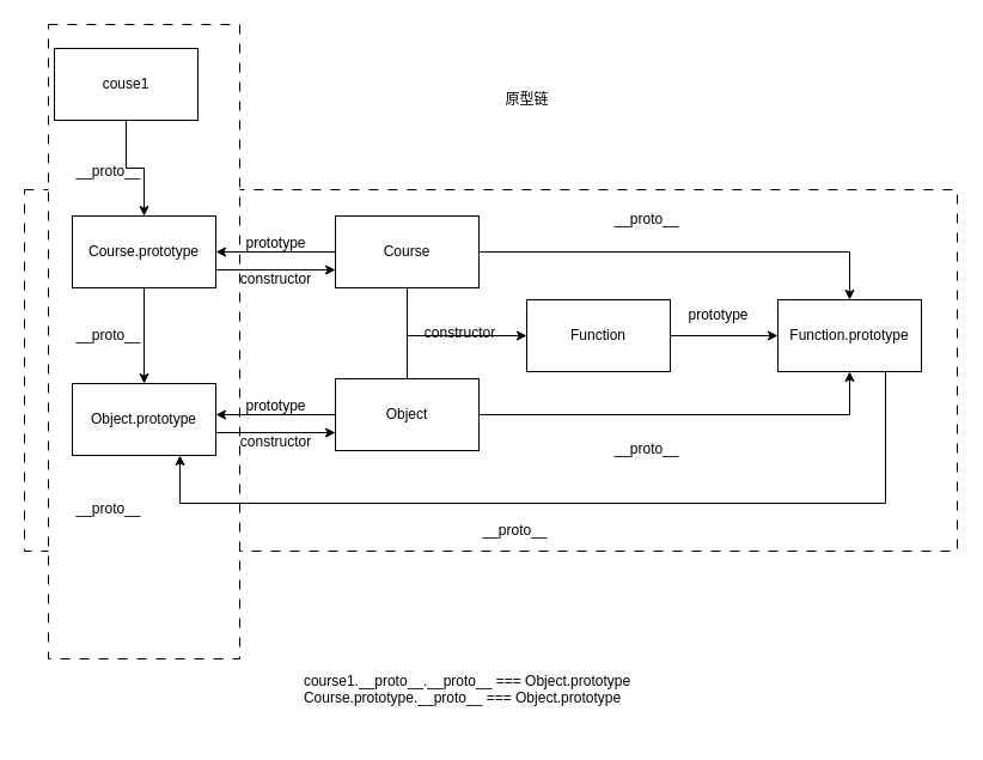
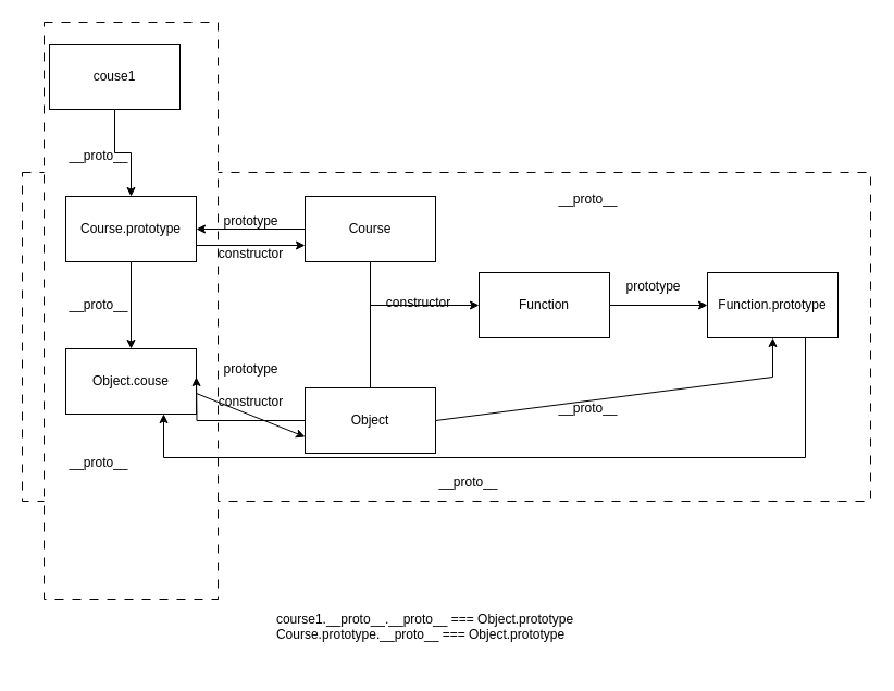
- <mxCell id="35" value="原型链" style="text;html=1;align=center;verticalAlign=middle;resizable=0;points=[];autosize=1;strokeColor=none;fillColor=none;" parent="1" vertex="1"><mxGeometry x="410" y="68" width="60" height="30" as="geometry" /></mxCell>
- <mxCell id="10" value="" style="edgeStyle=orthogonalEdgeStyle;rounded=0;orthogonalLoop=1;jettySize=auto;html=1;" parent="1" source="11" target="20" edge="1"><mxGeometry relative="1" as="geometry" /></mxCell>
- <mxCell id="16" value="Object" style="rounded=0;whiteSpace=wrap;html=1;" parent="1" vertex="1"><mxGeometry x="280" y="316" width="120" height="60" as="geometry" /></mxCell>
+ <mxCell id="16" value="Object" style="rounded=0;whiteSpace=wrap;html=1;" parent="1" vertex="1"><mxGeometry x="280" y="356" width="120" height="60" as="geometry" /></mxCell>
- <mxCell id="8" value="Object.prototype" style="rounded=0;whiteSpace=wrap;html=1;" parent="1" vertex="1"><mxGeometry x="60" y="320" width="120" height="60" as="geometry" /></mxCell>
+ <mxCell id="8" value="Object.couse" style="rounded=0;whiteSpace=wrap;html=1;" parent="1" vertex="1"><mxGeometry x="60" y="320" width="120" height="60" as="geometry" /></mxCell>
